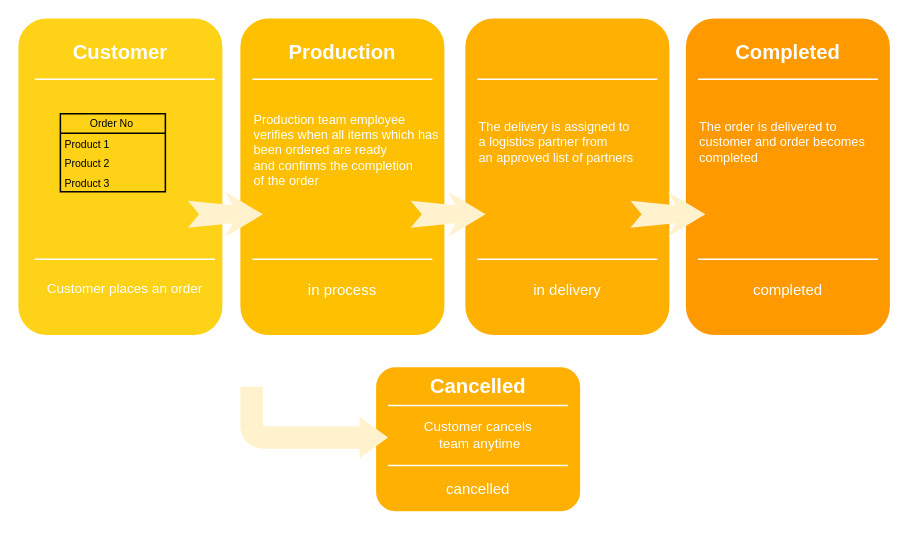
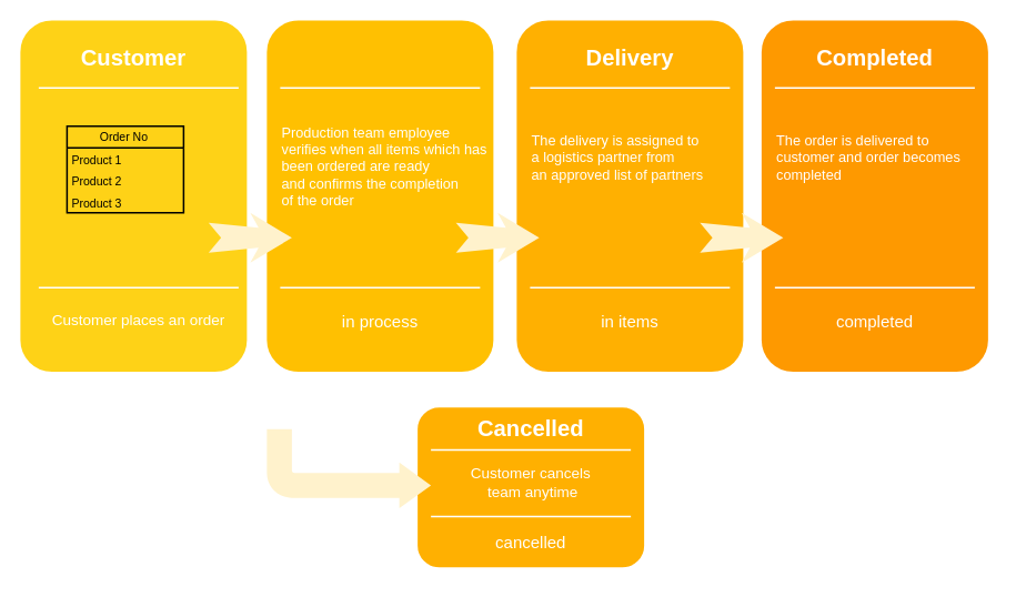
- <mxCell id="8" value="Production" style="text;html=1;strokeColor=none;fillColor=none;align=center;verticalAlign=middle;whiteSpace=wrap;rounded=0;shadow=0;fontSize=27;fontColor=#FFFFFF;fontStyle=1" parent="1" vertex="1"><mxGeometry x="316" y="40" width="280" height="60" as="geometry" /></mxCell>
+ <mxCell id="13" value="Delivery" style="text;html=1;strokeColor=none;fillColor=none;align=center;verticalAlign=middle;whiteSpace=wrap;rounded=0;shadow=0;fontSize=27;fontColor=#FFFFFF;fontStyle=1" parent="1" vertex="1"><mxGeometry x="616" y="40" width="280" height="60" as="geometry" /></mxCell>
- <mxCell id="14" value="&lt;font style=&quot;font-size: 20px;&quot;&gt;in delivery&lt;/font&gt;" style="text;html=1;strokeColor=none;fillColor=none;align=center;verticalAlign=middle;whiteSpace=wrap;rounded=0;shadow=0;fontSize=14;fontColor=#FFFFFF;" parent="1" vertex="1"><mxGeometry x="616" y="340" width="280" height="90" as="geometry" /></mxCell>
+ <mxCell id="14" value="&lt;font style=&quot;font-size: 20px;&quot;&gt;in items&lt;/font&gt;" style="text;html=1;strokeColor=none;fillColor=none;align=center;verticalAlign=middle;whiteSpace=wrap;rounded=0;shadow=0;fontSize=14;fontColor=#FFFFFF;" parent="1" vertex="1"><mxGeometry x="616" y="340" width="280" height="90" as="geometry" /></mxCell>
